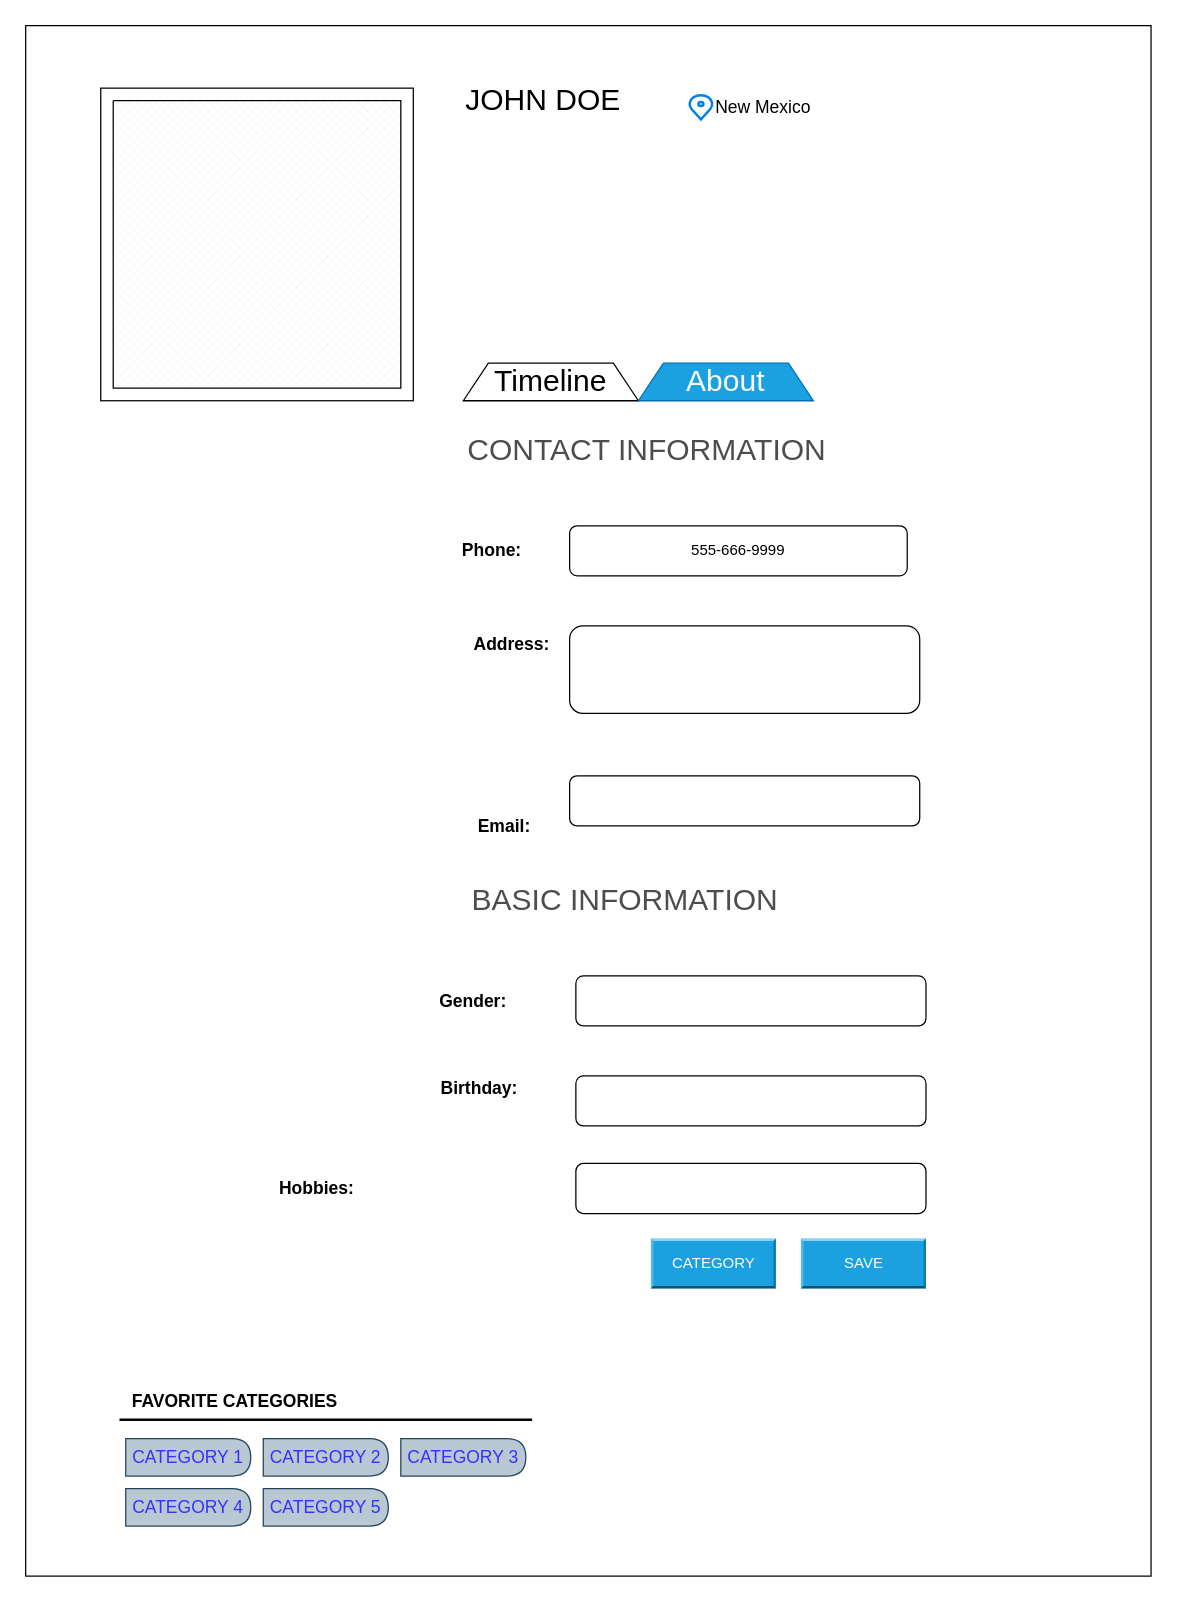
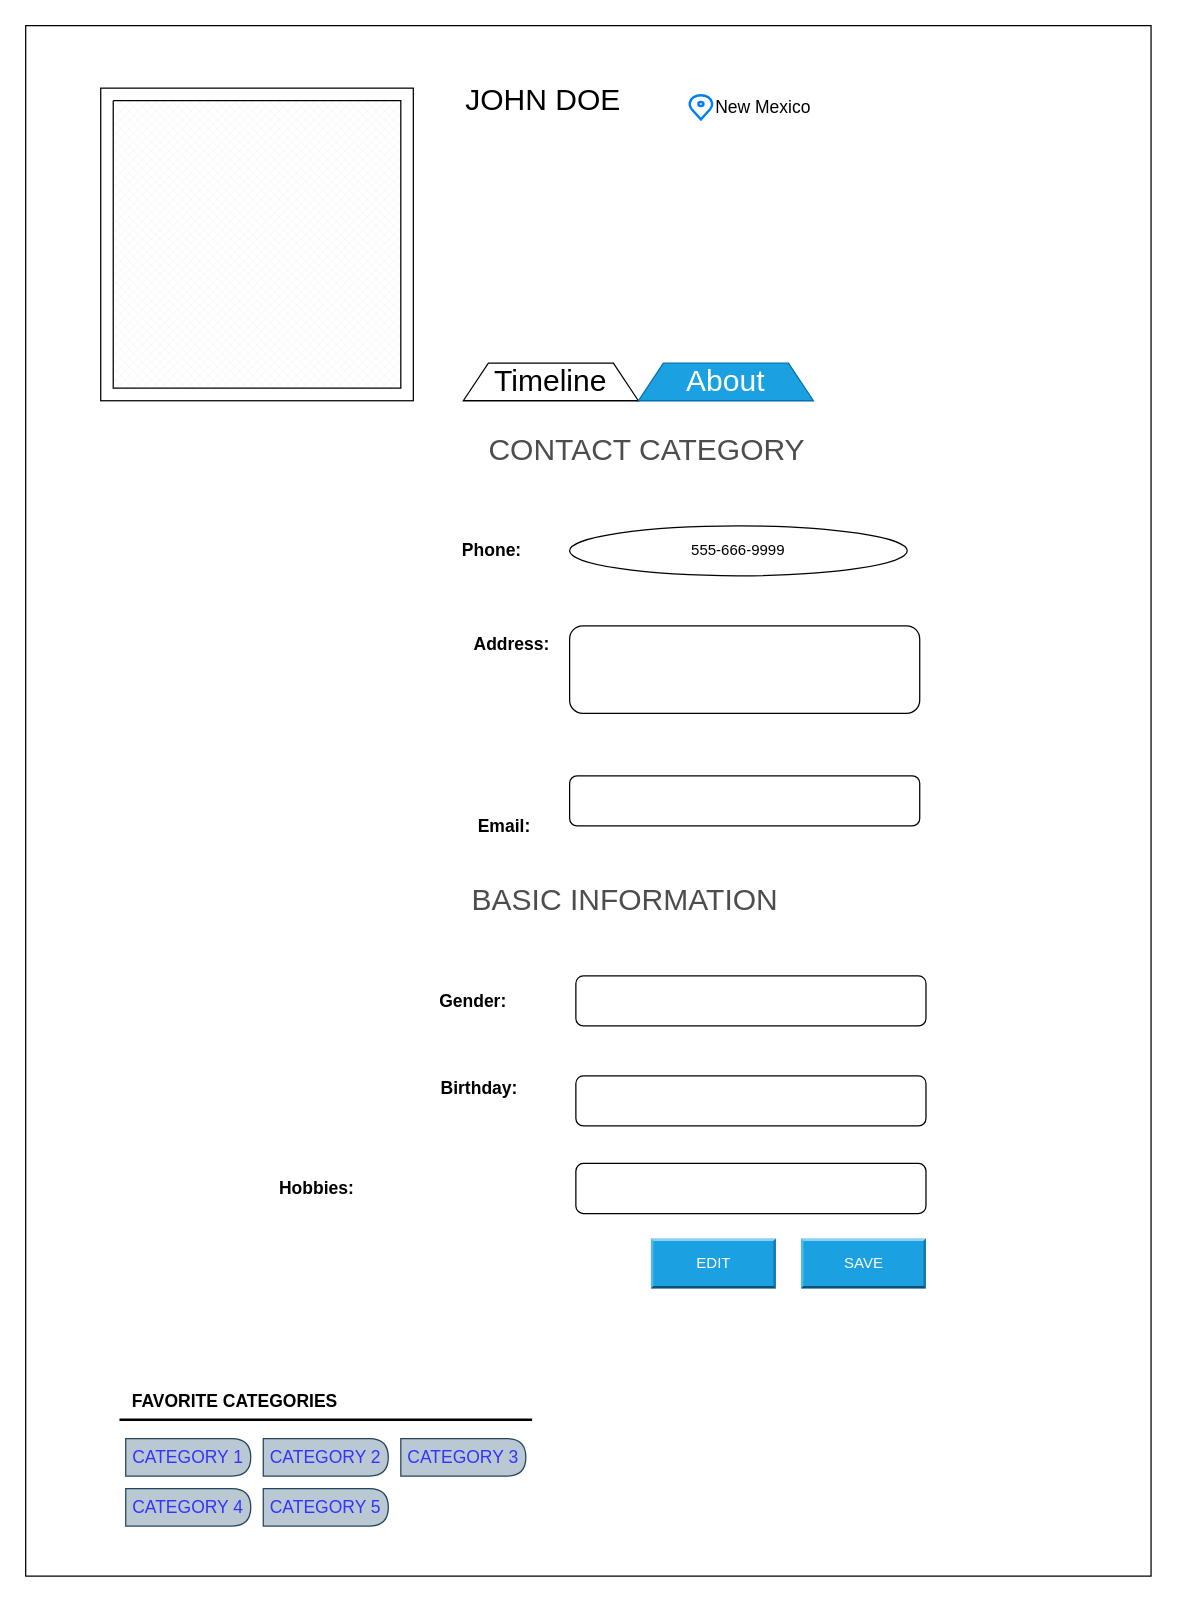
- <mxCell id="7" value="&lt;font style=&quot;font-size: 24px&quot;&gt;CONTACT INFORMATION&lt;/font&gt;" style="text;html=1;strokeColor=none;fillColor=#FFFFFF;align=center;verticalAlign=middle;whiteSpace=wrap;rounded=0;fontColor=#4D4D4D;" vertex="1" parent="1"><mxGeometry x="364" y="350" width="306" height="20" as="geometry" /></mxCell>
+ <mxCell id="7" value="&lt;font style=&quot;font-size: 24px&quot;&gt;CONTACT CATEGORY&lt;/font&gt;" style="text;html=1;strokeColor=none;fillColor=#FFFFFF;align=center;verticalAlign=middle;whiteSpace=wrap;rounded=0;fontColor=#4D4D4D;" vertex="1" parent="1"><mxGeometry x="364" y="350" width="306" height="20" as="geometry" /></mxCell>
- <mxCell id="11" value="555-666-9999" style="rounded=1;whiteSpace=wrap;html=1;fillColor=#FFFFFF;" vertex="1" parent="1"><mxGeometry x="455" y="420" width="270" height="40" as="geometry" /></mxCell>
+ <mxCell id="11" value="555-666-9999" style="ellipse;whiteSpace=wrap;html=1;fillColor=#FFFFFF;" vertex="1" parent="1"><mxGeometry x="455" y="420" width="270" height="40" as="geometry" /></mxCell>
- <mxCell id="33" value="CATEGORY" style="labelPosition=center;verticalLabelPosition=middle;align=center;html=1;shape=mxgraph.basic.shaded_button;dx=2;fillColor=#1ba1e2;strokeColor=#006EAF;fontColor=#ffffff;" vertex="1" parent="1"><mxGeometry x="520" y="990" width="100" height="40" as="geometry" /></mxCell>
+ <mxCell id="33" value="EDIT" style="labelPosition=center;verticalLabelPosition=middle;align=center;html=1;shape=mxgraph.basic.shaded_button;dx=2;fillColor=#1ba1e2;strokeColor=#006EAF;fontColor=#ffffff;" vertex="1" parent="1"><mxGeometry x="520" y="990" width="100" height="40" as="geometry" /></mxCell>
